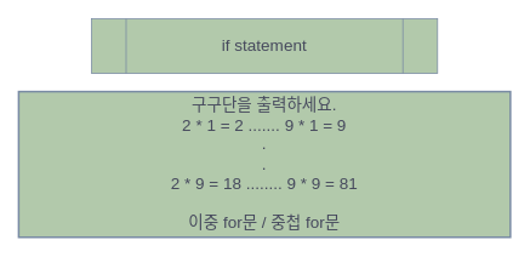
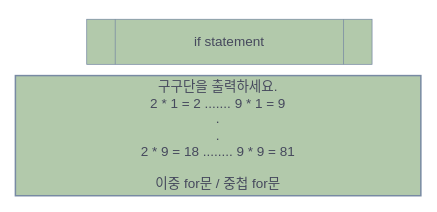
- <mxCell id="2" value="if statement" style="shape=process;whiteSpace=wrap;html=1;backgroundOutline=1;fillColor=#B2C9AB;strokeColor=#788AA3;fontSize=18;fontColor=#46495D;" vertex="1" parent="1"><mxGeometry x="100" width="380" height="60" as="geometry" y="20" /></mxCell>
+ <mxCell id="2" value="if statement" style="shape=process;whiteSpace=wrap;html=1;backgroundOutline=1;fillColor=#B2C9AB;strokeColor=#788AA3;fontSize=18;fontColor=#46495D;" vertex="1" parent="1"><mxGeometry x="115" y="25" width="380" height="60" as="geometry" /></mxCell>
